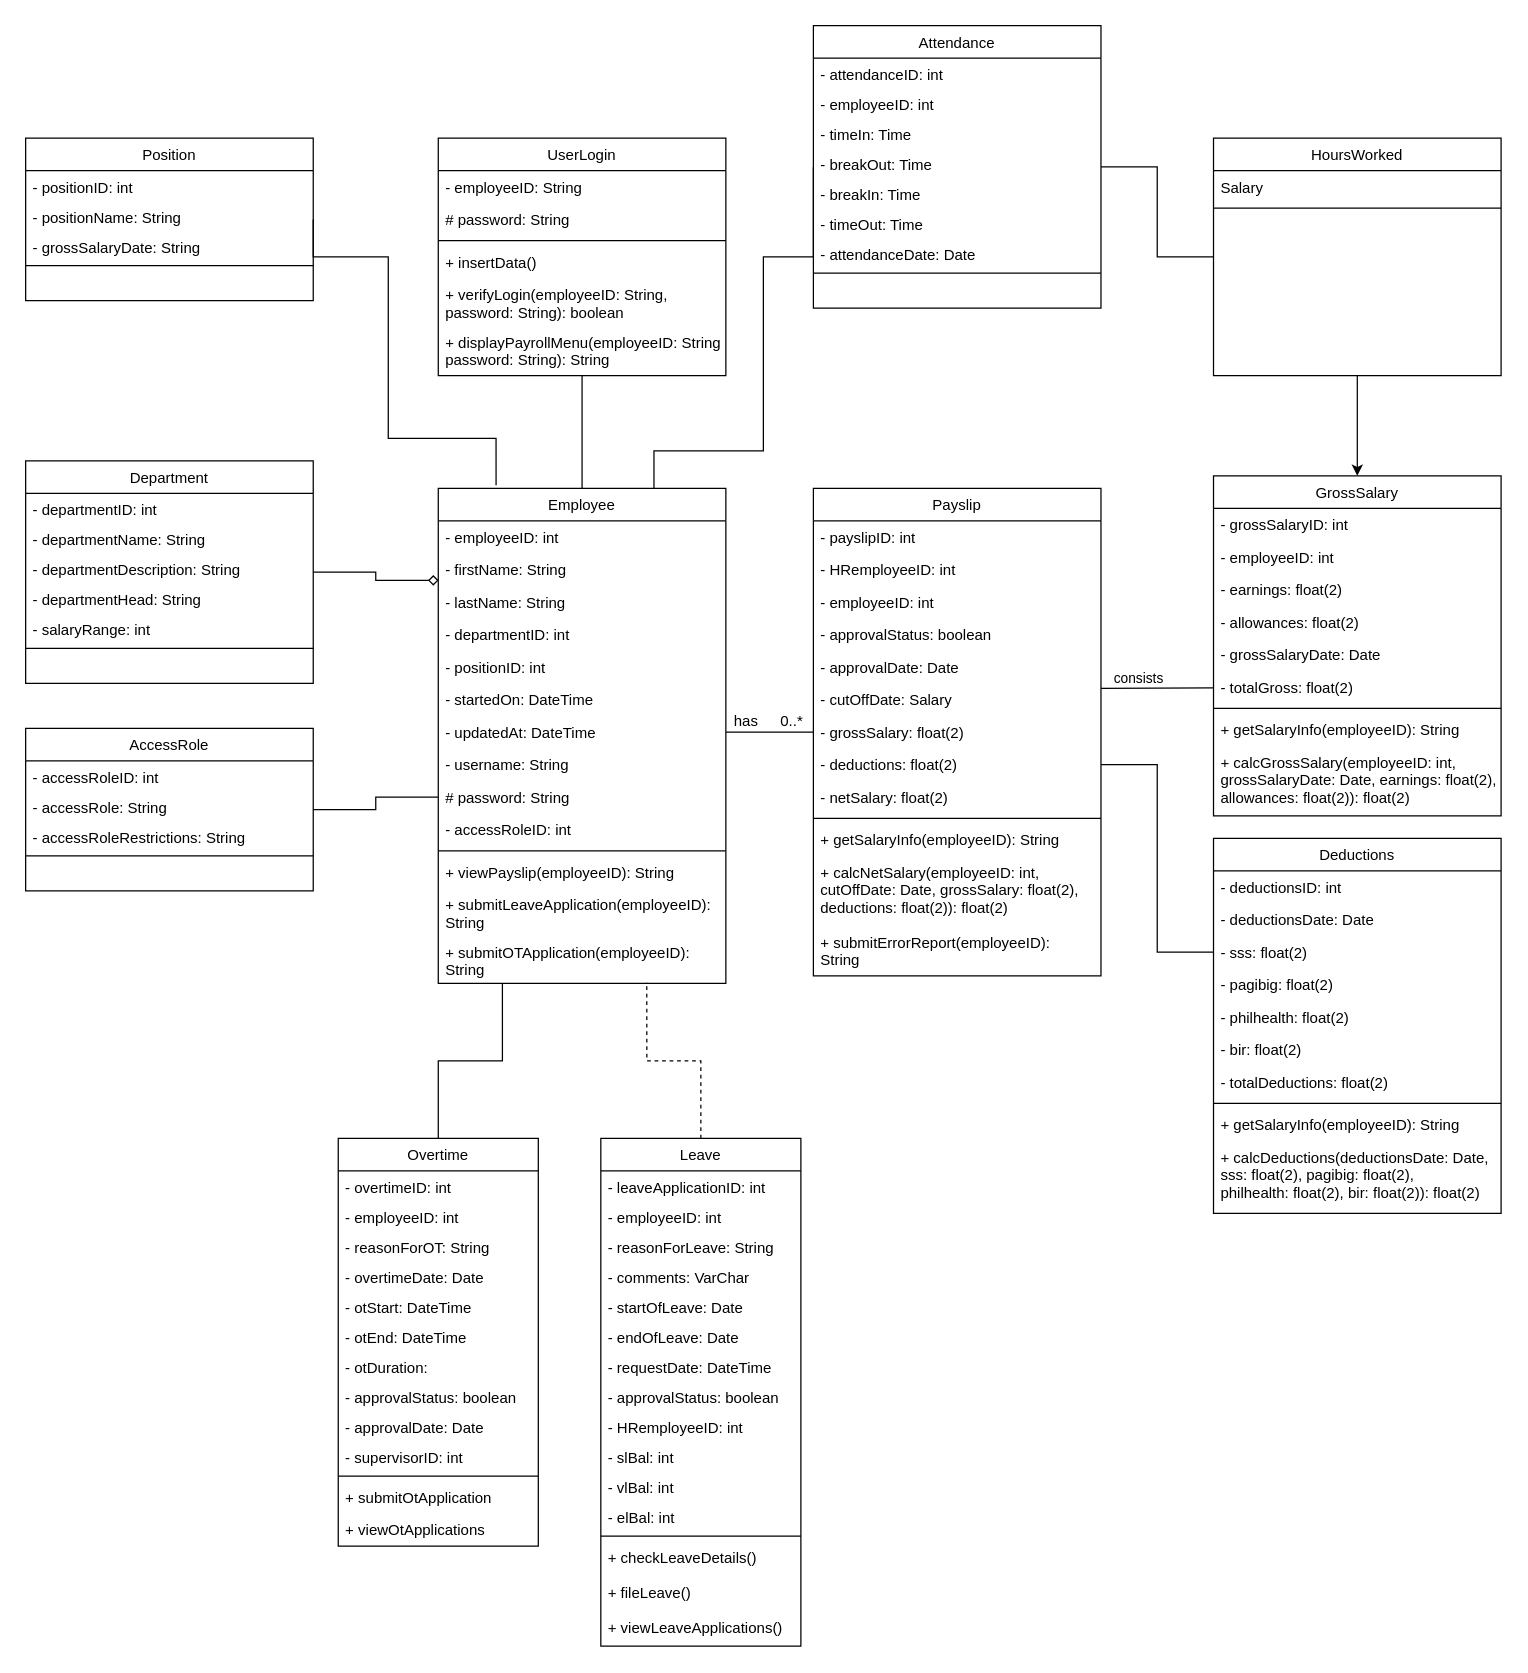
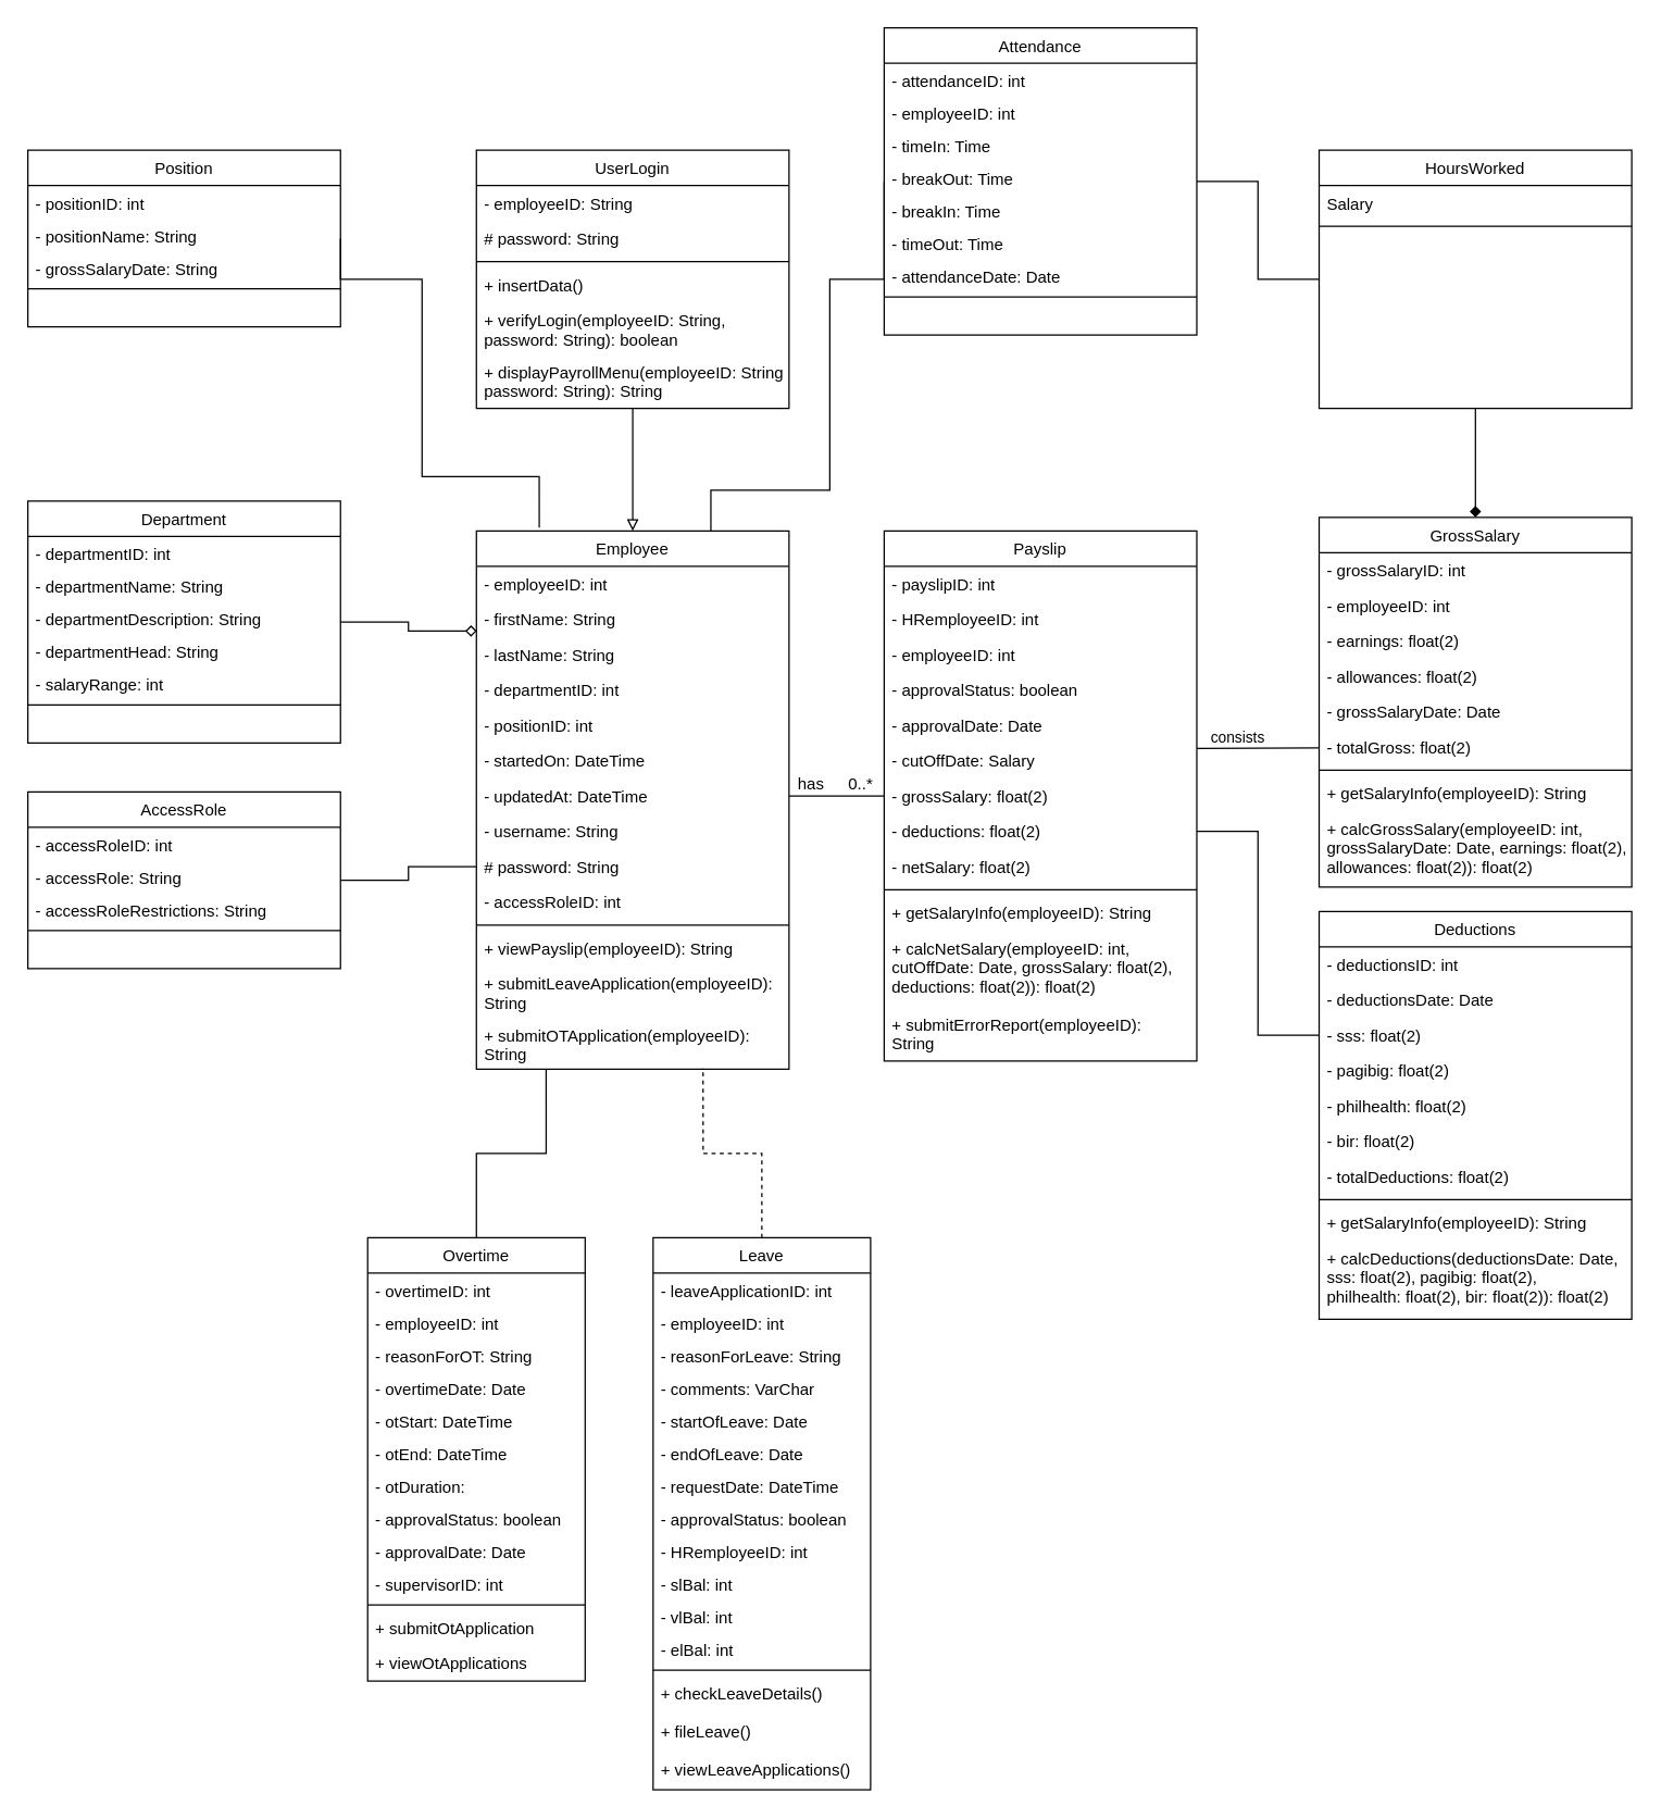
- <mxCell id="108" style="edgeStyle=orthogonalEdgeStyle;rounded=0;orthogonalLoop=1;jettySize=auto;html=1;exitX=0.5;exitY=1;exitDx=0;exitDy=0;entryX=0.5;entryY=0;entryDx=0;entryDy=0;" parent="1" source="109" target="66" edge="1"><mxGeometry relative="1" as="geometry" /></mxCell>
+ <mxCell id="108" style="edgeStyle=orthogonalEdgeStyle;rounded=0;orthogonalLoop=1;jettySize=auto;html=1;exitX=0.5;exitY=1;exitDx=0;exitDy=0;entryX=0.5;entryY=0;entryDx=0;entryDy=0;endArrow=diamond;" parent="1" source="109" target="66" edge="1"><mxGeometry relative="1" as="geometry" /></mxCell>
- <mxCell id="89" style="edgeStyle=orthogonalEdgeStyle;rounded=0;orthogonalLoop=1;jettySize=auto;html=1;exitX=0.5;exitY=1;exitDx=0;exitDy=0;entryX=0.5;entryY=0;entryDx=0;entryDy=0;endArrow=none;endFill=0;" parent="1" source="90" target="2" edge="1"><mxGeometry relative="1" as="geometry" /></mxCell>
+ <mxCell id="89" style="edgeStyle=orthogonalEdgeStyle;rounded=0;orthogonalLoop=1;jettySize=auto;html=1;exitX=0.5;exitY=1;exitDx=0;exitDy=0;entryX=0.5;entryY=0;entryDx=0;entryDy=0;endArrow=block;endFill=0;" parent="1" source="90" target="2" edge="1"><mxGeometry relative="1" as="geometry" /></mxCell>
